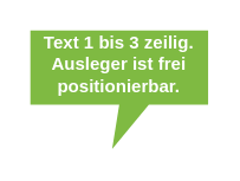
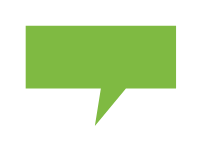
- <mxCell id="4" value="Text 1 bis 3 zeilig. Ausleger ist frei positionierbar." style="text;html=1;strokeColor=none;fillColor=none;align=center;verticalAlign=middle;whiteSpace=wrap;rounded=0;fontColor=#FFFFFF;fontStyle=1;fontSize=12;" vertex="1" parent="2"><mxGeometry x="5" y="8" width="110" height="30" as="geometry" /></mxCell>
